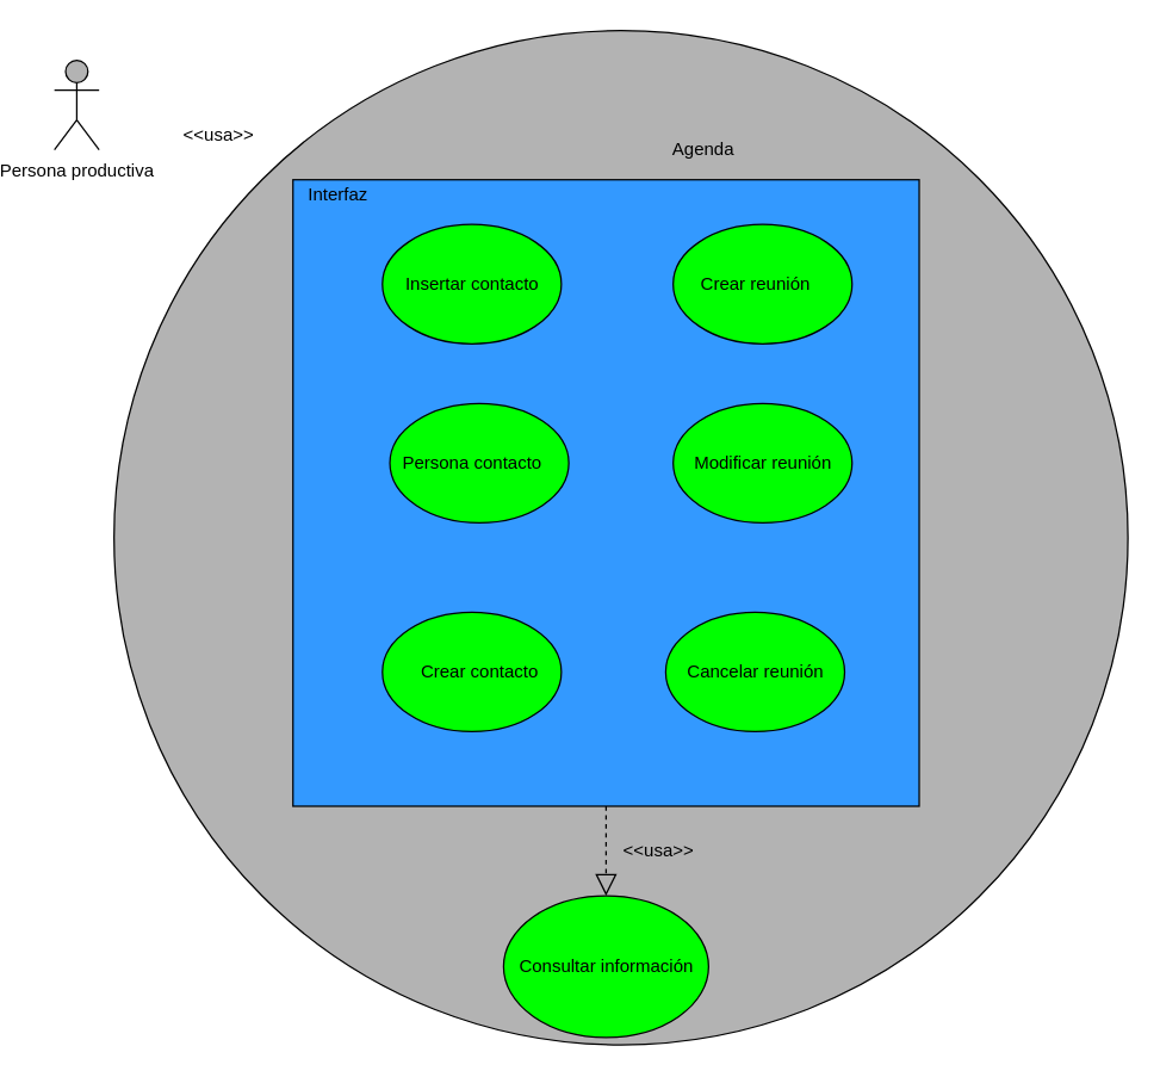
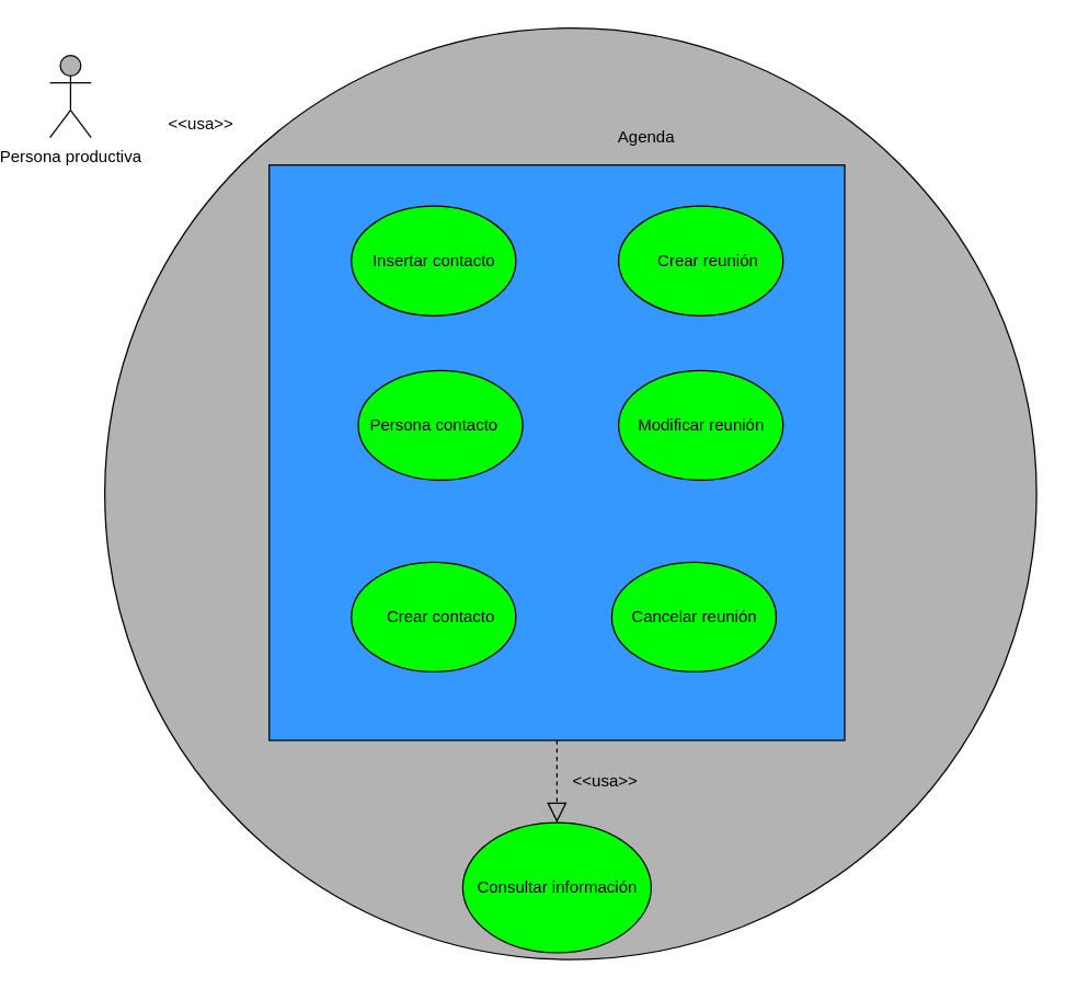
- <mxCell id="18" value="Interfaz" style="text;html=1;resizable=0;autosize=1;align=center;verticalAlign=middle;points=[];fillColor=none;strokeColor=none;rounded=0;" vertex="1" parent="1"><mxGeometry x="180" y="120" width="60" height="20" as="geometry" /></mxCell>
- <mxCell id="13" value="Crear reunión" style="text;html=1;resizable=0;autosize=1;align=center;verticalAlign=middle;points=[];fillColor=none;strokeColor=none;rounded=0;" parent="1" vertex="1"><mxGeometry x="440" y="180" width="100" height="20" as="geometry" /></mxCell>
+ <mxCell id="13" value="Crear reunión" style="text;html=1;resizable=0;autosize=1;align=center;verticalAlign=middle;points=[];fillColor=none;strokeColor=none;rounded=0;" parent="1" vertex="1"><mxGeometry x="450" y="180" width="100" height="20" as="geometry" /></mxCell>
